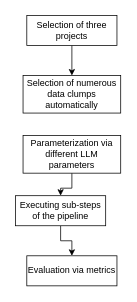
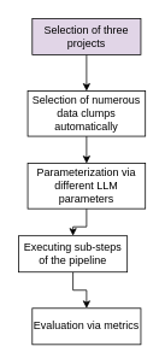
- <mxCell id="3" value="Selection of three projects" style="rounded=0;whiteSpace=wrap;html=1;" parent="1" vertex="1"><mxGeometry x="35" y="20" width="120" height="40" as="geometry" /></mxCell>
+ <mxCell id="3" value="Selection of three projects" style="rounded=0;whiteSpace=wrap;html=1;fillColor=#e1d5e7;" parent="1" vertex="1"><mxGeometry x="35" y="20" width="120" height="40" as="geometry" /></mxCell>
+ <mxCell id="4" style="edgeStyle=orthogonalEdgeStyle;rounded=0;orthogonalLoop=1;jettySize=auto;html=1;exitX=0.5;exitY=1;exitDx=0;exitDy=0;entryX=0.5;entryY=0;entryDx=0;entryDy=0;" parent="1" source="5" target="9" edge="1"><mxGeometry relative="1" as="geometry" /></mxCell>
